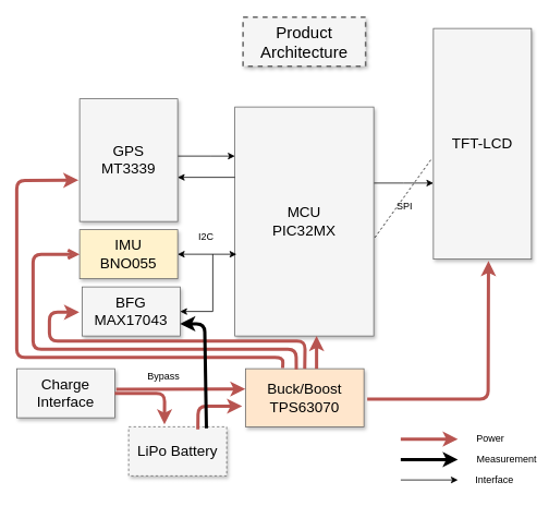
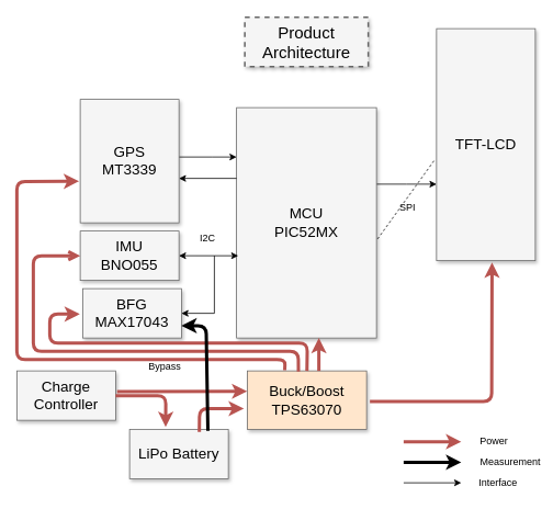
- <mxCell id="4" value="MCU&lt;br&gt;PIC32MX&lt;br&gt;" style="whiteSpace=wrap;html=1;shadow=1;fontSize=18;fillColor=#f5f5f5;strokeColor=#666666;" parent="1" vertex="1"><mxGeometry x="287" y="130" width="170" height="280" as="geometry" /></mxCell>
+ <mxCell id="4" value="MCU&lt;br&gt;PIC52MX&lt;br&gt;" style="whiteSpace=wrap;html=1;shadow=1;fontSize=18;fillColor=#f5f5f5;strokeColor=#666666;" parent="1" vertex="1"><mxGeometry x="287" y="130" width="170" height="280" as="geometry" /></mxCell>
- <mxCell id="9" value="IMU&lt;br&gt;BNO055&lt;br&gt;" style="whiteSpace=wrap;html=1;shadow=1;fontSize=18;fillColor=#fff2cc;strokeColor=#666666;" parent="1" vertex="1"><mxGeometry x="97" y="280" width="120" height="60" as="geometry" /></mxCell>
+ <mxCell id="9" value="IMU&lt;br&gt;BNO055&lt;br&gt;" style="whiteSpace=wrap;html=1;shadow=1;fontSize=18;fillColor=#f5f5f5;strokeColor=#666666;" parent="1" vertex="1"><mxGeometry x="97" y="280" width="120" height="60" as="geometry" /></mxCell>
- <mxCell id="34" value="Bypass&lt;br&gt;" style="text;html=1;strokeColor=none;fillColor=none;align=center;verticalAlign=middle;whiteSpace=wrap;rounded=0;shadow=1;" vertex="1" parent="1"><mxGeometry x="180" y="450" width="40" height="20" as="geometry" /></mxCell>
+ <mxCell id="34" value="Bypass&lt;br&gt;" style="text;html=1;strokeColor=none;fillColor=none;align=center;verticalAlign=middle;whiteSpace=wrap;rounded=0;shadow=1;" vertex="1" parent="1"><mxGeometry x="180" y="435" width="40" height="20" as="geometry" /></mxCell>
- <mxCell id="11" value="Charge Interface" style="whiteSpace=wrap;html=1;shadow=1;fontSize=18;fillColor=#f5f5f5;strokeColor=#666666;" parent="1" vertex="1"><mxGeometry x="20" y="450" width="120" height="60" as="geometry" /></mxCell>
+ <mxCell id="11" value="Charge Controller" style="whiteSpace=wrap;html=1;shadow=1;fontSize=18;fillColor=#f5f5f5;strokeColor=#666666;" parent="1" vertex="1"><mxGeometry x="20" y="450" width="120" height="60" as="geometry" /></mxCell>
- <mxCell id="23" value="&lt;font style=&quot;font-size: 18px&quot; color=&quot;#000000&quot;&gt;LiPo Battery&lt;/font&gt;" style="rounded=0;whiteSpace=wrap;html=1;fillColor=#f5f5f5;strokeColor=#666666;fontColor=#333333;gradientColor=none;shadow=1;dashed=1;" vertex="1" parent="1"><mxGeometry x="157" y="521" width="120" height="60" as="geometry" /></mxCell>
+ <mxCell id="23" value="&lt;font style=&quot;font-size: 18px&quot; color=&quot;#000000&quot;&gt;LiPo Battery&lt;/font&gt;" style="rounded=0;whiteSpace=wrap;html=1;fillColor=#f5f5f5;strokeColor=#666666;fontColor=#333333;gradientColor=none;shadow=1;" vertex="1" parent="1"><mxGeometry x="157" y="521" width="120" height="60" as="geometry" /></mxCell>
